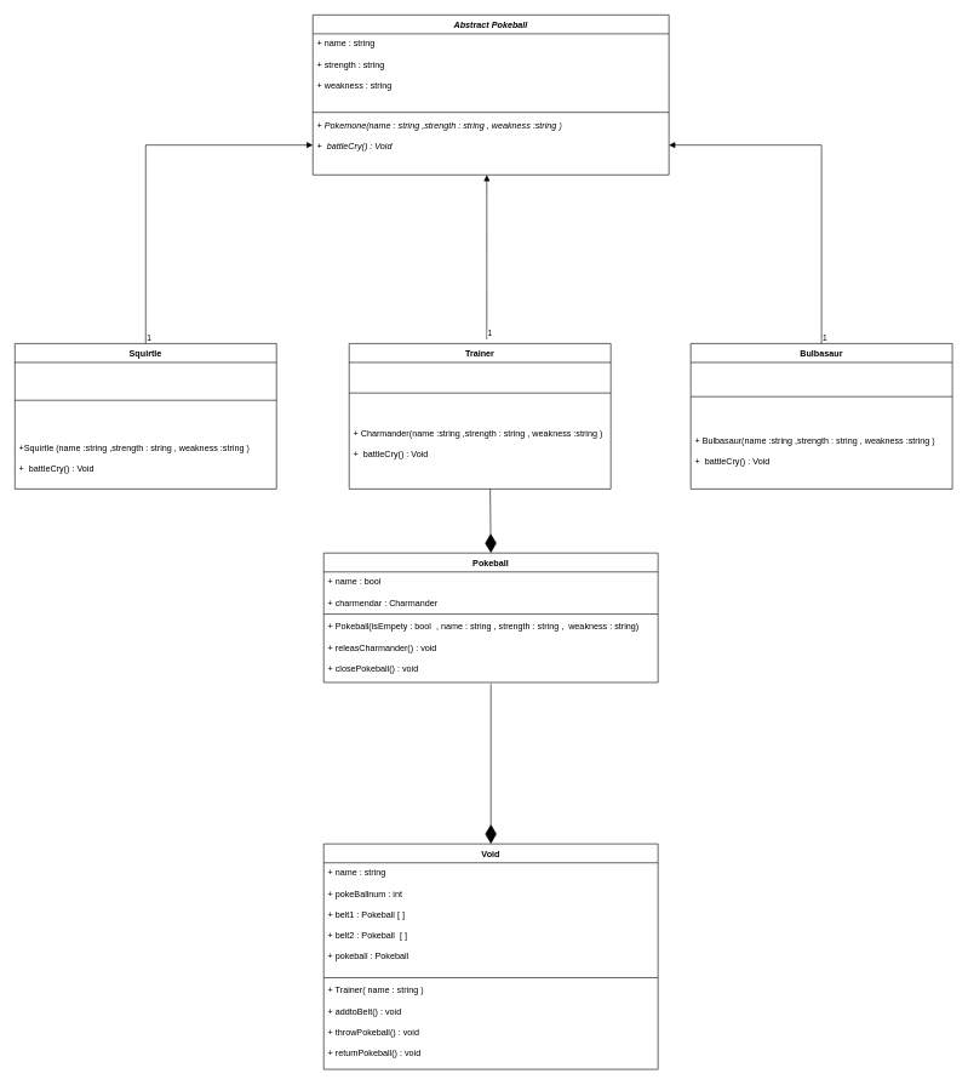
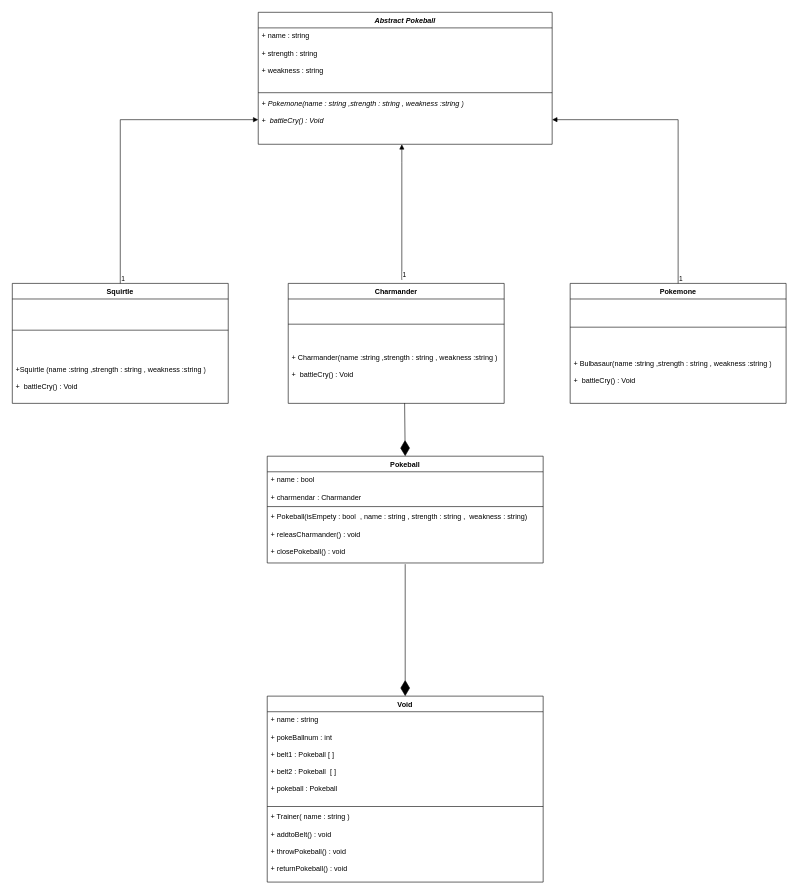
- <mxCell id="2" value="Trainer" style="swimlane;fontStyle=1;align=center;verticalAlign=top;childLayout=stackLayout;horizontal=1;startSize=26;horizontalStack=0;resizeParent=1;resizeParentMax=0;resizeLast=0;collapsible=1;marginBottom=0;whiteSpace=wrap;html=1;" parent="1" vertex="1"><mxGeometry x="480" y="471.92" width="360" height="200" as="geometry" /></mxCell>
+ <mxCell id="2" value="Charmander" style="swimlane;fontStyle=1;align=center;verticalAlign=top;childLayout=stackLayout;horizontal=1;startSize=26;horizontalStack=0;resizeParent=1;resizeParentMax=0;resizeLast=0;collapsible=1;marginBottom=0;whiteSpace=wrap;html=1;" parent="1" vertex="1"><mxGeometry x="480" y="471.92" width="360" height="200" as="geometry" /></mxCell>
- <mxCell id="22" value="Bulbasaur" style="swimlane;fontStyle=1;align=center;verticalAlign=top;childLayout=stackLayout;horizontal=1;startSize=26;horizontalStack=0;resizeParent=1;resizeParentMax=0;resizeLast=0;collapsible=1;marginBottom=0;whiteSpace=wrap;html=1;" vertex="1" parent="1"><mxGeometry x="950" y="471.92" width="360" height="200" as="geometry" /></mxCell>
+ <mxCell id="22" value="Pokemone" style="swimlane;fontStyle=1;align=center;verticalAlign=top;childLayout=stackLayout;horizontal=1;startSize=26;horizontalStack=0;resizeParent=1;resizeParentMax=0;resizeLast=0;collapsible=1;marginBottom=0;whiteSpace=wrap;html=1;" vertex="1" parent="1"><mxGeometry x="950" y="471.92" width="360" height="200" as="geometry" /></mxCell>
